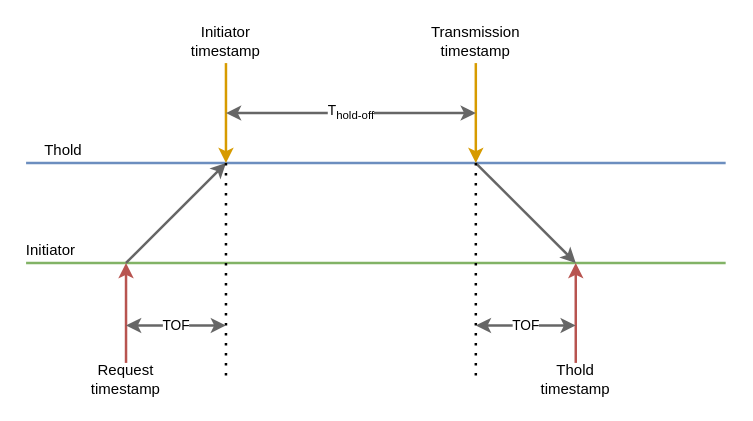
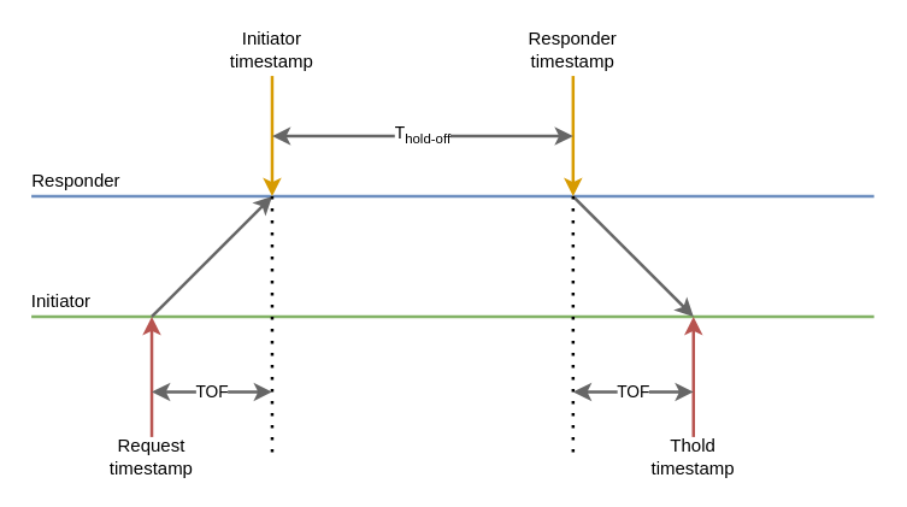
- <mxCell id="14" value="Transmission&lt;br&gt;timestamp" style="text;html=1;strokeColor=none;fillColor=none;align=center;verticalAlign=middle;whiteSpace=wrap;rounded=0;" parent="1" vertex="1"><mxGeometry x="340" y="20" width="80" height="25" as="geometry" /></mxCell>
+ <mxCell id="14" value="Responder&lt;br&gt;timestamp" style="text;html=1;strokeColor=none;fillColor=none;align=center;verticalAlign=middle;whiteSpace=wrap;rounded=0;" parent="1" vertex="1"><mxGeometry x="340" y="20" width="80" height="25" as="geometry" /></mxCell>
- <mxCell id="8" value="Thold" style="text;html=1;strokeColor=none;fillColor=none;align=center;verticalAlign=middle;whiteSpace=wrap;rounded=0;" parent="1" vertex="1"><mxGeometry x="30" y="110" width="40" height="20" as="geometry" /></mxCell>
+ <mxCell id="8" value="Responder" style="text;html=1;strokeColor=none;fillColor=none;align=center;verticalAlign=middle;whiteSpace=wrap;rounded=0;" parent="1" vertex="1"><mxGeometry x="30" y="110" width="40" height="20" as="geometry" /></mxCell>
